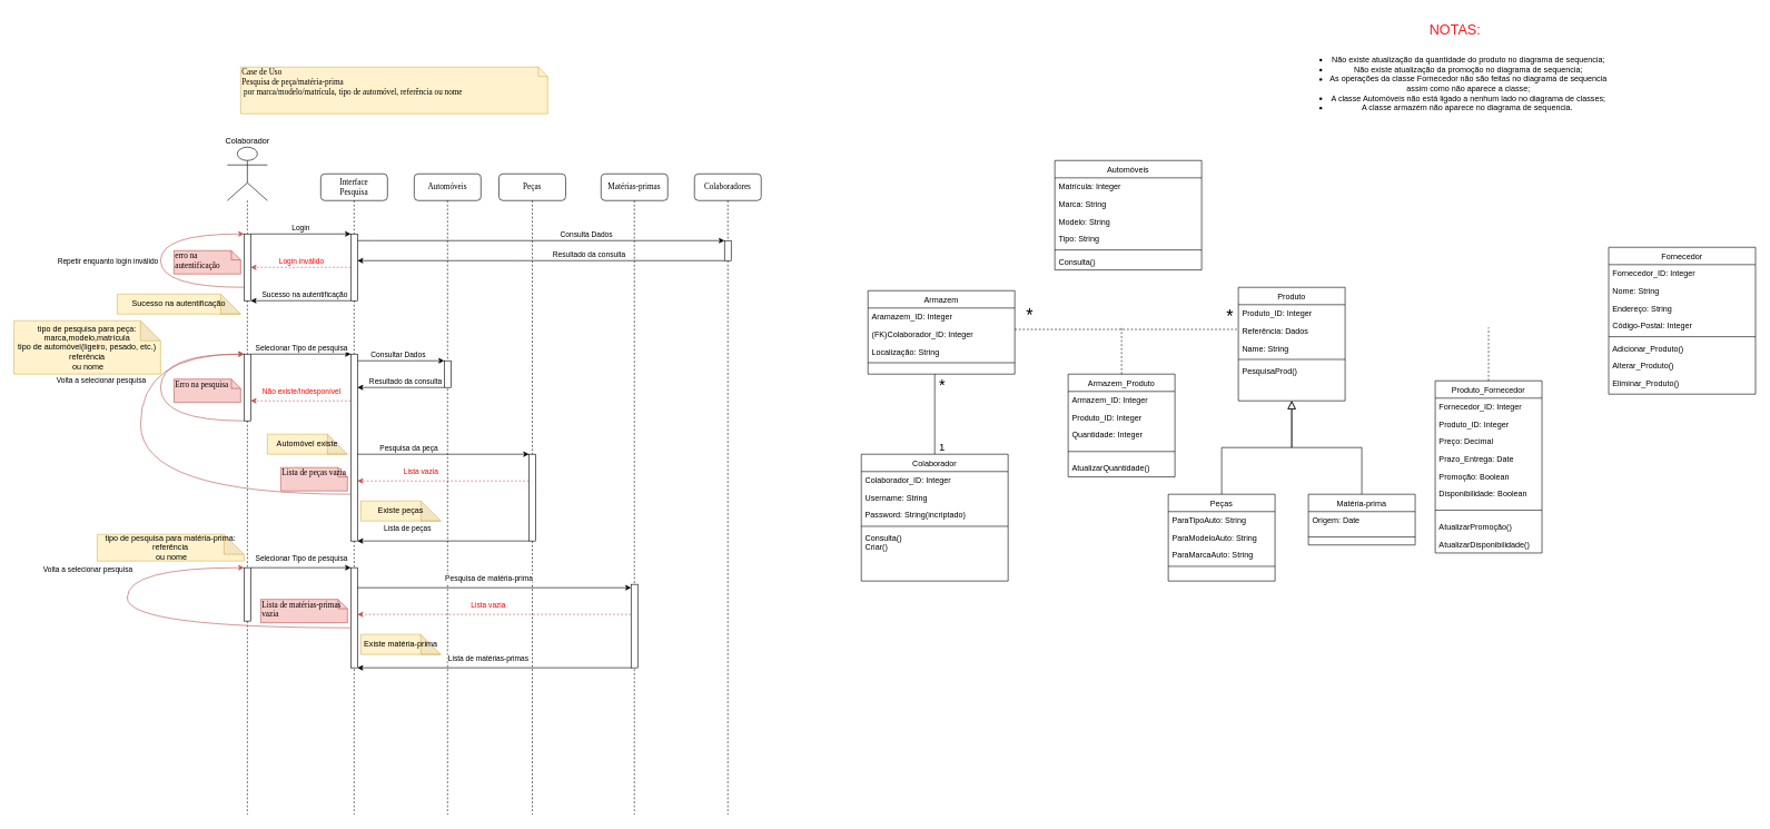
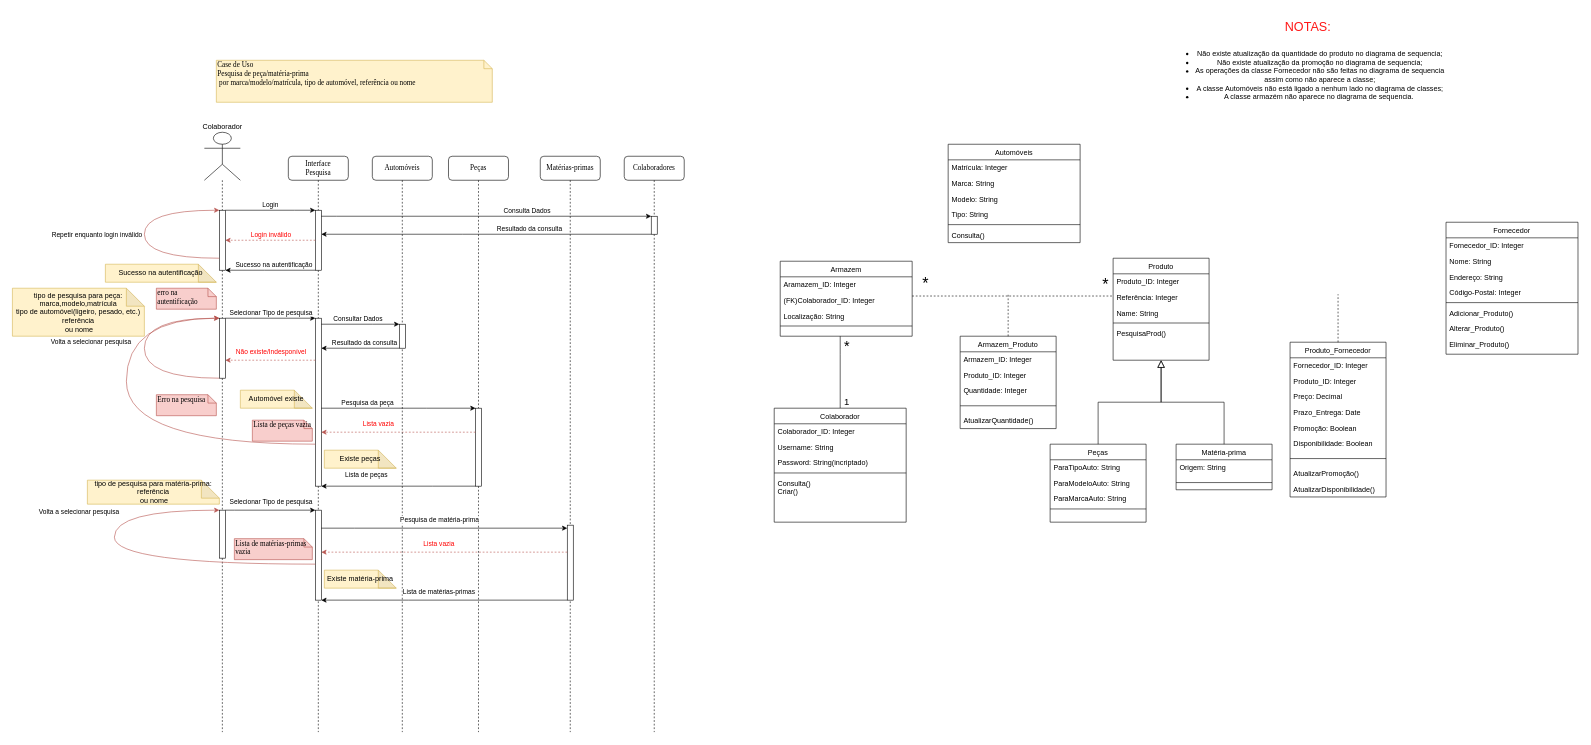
- <mxCell id="14" value="erro na autentificação" style="shape=note;whiteSpace=wrap;html=1;size=14;verticalAlign=top;align=left;spacingTop=-6;rounded=0;shadow=0;comic=0;labelBackgroundColor=none;strokeWidth=1;fontFamily=Verdana;fontSize=12;fillColor=#f8cecc;strokeColor=#b85450;" parent="1" vertex="1"><mxGeometry x="260" y="375" width="100" height="35" as="geometry" /></mxCell>
+ <mxCell id="14" value="erro na autentificação" style="shape=note;whiteSpace=wrap;html=1;size=14;verticalAlign=top;align=left;spacingTop=-6;rounded=0;shadow=0;comic=0;labelBackgroundColor=none;strokeWidth=1;fontFamily=Verdana;fontSize=12;fillColor=#f8cecc;strokeColor=#b85450;" parent="1" vertex="1"><mxGeometry x="260" y="480" width="100" height="35" as="geometry" /></mxCell>
- <mxCell id="71" value="Referência: Dados" style="text;align=left;verticalAlign=top;spacingLeft=4;spacingRight=4;overflow=hidden;rotatable=0;points=[[0,0.5],[1,0.5]];portConstraint=eastwest;rounded=0;shadow=0;html=0;" parent="69" vertex="1"><mxGeometry y="52" width="160" height="26" as="geometry" /></mxCell>
+ <mxCell id="71" value="Referência: Integer" style="text;align=left;verticalAlign=top;spacingLeft=4;spacingRight=4;overflow=hidden;rotatable=0;points=[[0,0.5],[1,0.5]];portConstraint=eastwest;rounded=0;shadow=0;html=0;" parent="69" vertex="1"><mxGeometry y="52" width="160" height="26" as="geometry" /></mxCell>
- <mxCell id="54" value="Erro na pesquisa" style="shape=note;whiteSpace=wrap;html=1;size=14;verticalAlign=top;align=left;spacingTop=-6;rounded=0;shadow=0;comic=0;labelBackgroundColor=none;strokeWidth=1;fontFamily=Verdana;fontSize=12;fillColor=#f8cecc;strokeColor=#b85450;" parent="1" vertex="1"><mxGeometry x="260" y="567.5" width="100" height="35" as="geometry" /></mxCell>
+ <mxCell id="54" value="Erro na pesquisa" style="shape=note;whiteSpace=wrap;html=1;size=14;verticalAlign=top;align=left;spacingTop=-6;rounded=0;shadow=0;comic=0;labelBackgroundColor=none;strokeWidth=1;fontFamily=Verdana;fontSize=12;fillColor=#f8cecc;strokeColor=#b85450;" parent="1" vertex="1"><mxGeometry x="260" y="657.5" width="100" height="35" as="geometry" /></mxCell>
- <mxCell id="82" value="Origem: Date" style="text;align=left;verticalAlign=top;spacingLeft=4;spacingRight=4;overflow=hidden;rotatable=0;points=[[0,0.5],[1,0.5]];portConstraint=eastwest;rounded=0;shadow=0;html=0;" parent="81" vertex="1"><mxGeometry y="26" width="160" height="26" as="geometry" /></mxCell>
+ <mxCell id="82" value="Origem: String" style="text;align=left;verticalAlign=top;spacingLeft=4;spacingRight=4;overflow=hidden;rotatable=0;points=[[0,0.5],[1,0.5]];portConstraint=eastwest;rounded=0;shadow=0;html=0;" parent="81" vertex="1"><mxGeometry y="26" width="160" height="26" as="geometry" /></mxCell>
